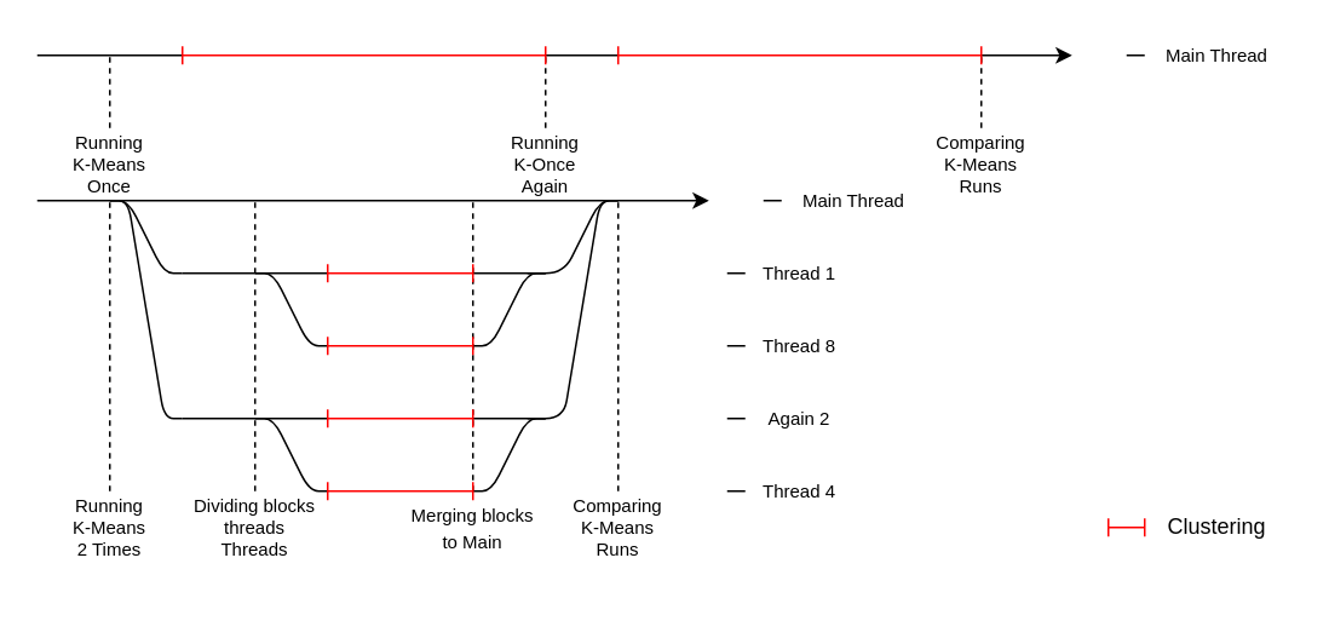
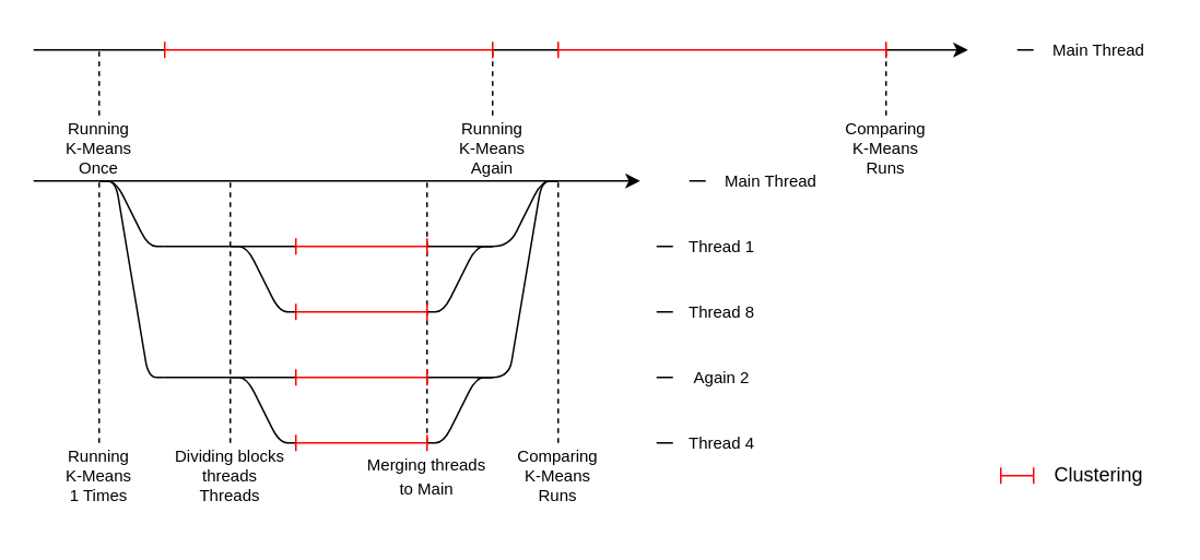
- <mxCell id="43" value="&lt;div style=&quot;font-size: 10px&quot;&gt;&lt;font style=&quot;font-size: 10px&quot;&gt;Running&lt;/font&gt;&lt;/div&gt;&lt;div style=&quot;font-size: 10px&quot;&gt;&lt;font style=&quot;font-size: 10px&quot;&gt;K-Once&lt;/font&gt;&lt;/div&gt;&lt;div style=&quot;font-size: 10px&quot;&gt;Again&lt;font style=&quot;font-size: 10px&quot;&gt;&lt;br&gt;&lt;/font&gt;&lt;/div&gt;" style="text;html=1;strokeColor=none;fillColor=none;align=center;verticalAlign=middle;whiteSpace=wrap;rounded=0;" vertex="1" parent="1"><mxGeometry x="270" y="80" width="60" height="20" as="geometry" /></mxCell>
+ <mxCell id="43" value="&lt;div style=&quot;font-size: 10px&quot;&gt;&lt;font style=&quot;font-size: 10px&quot;&gt;Running&lt;/font&gt;&lt;/div&gt;&lt;div style=&quot;font-size: 10px&quot;&gt;&lt;font style=&quot;font-size: 10px&quot;&gt;K-Means&lt;/font&gt;&lt;/div&gt;&lt;div style=&quot;font-size: 10px&quot;&gt;Again&lt;font style=&quot;font-size: 10px&quot;&gt;&lt;br&gt;&lt;/font&gt;&lt;/div&gt;" style="text;html=1;strokeColor=none;fillColor=none;align=center;verticalAlign=middle;whiteSpace=wrap;rounded=0;" vertex="1" parent="1"><mxGeometry x="270" y="80" width="60" height="20" as="geometry" /></mxCell>
- <mxCell id="19" value="&lt;div style=&quot;font-size: 10px&quot;&gt;&lt;font style=&quot;font-size: 10px&quot;&gt;Running&lt;/font&gt;&lt;/div&gt;&lt;div style=&quot;font-size: 10px&quot;&gt;&lt;font style=&quot;font-size: 10px&quot;&gt;K-Means&lt;/font&gt;&lt;/div&gt;&lt;div style=&quot;font-size: 10px&quot;&gt;&lt;font style=&quot;font-size: 10px&quot;&gt;2 Times&lt;br&gt;&lt;/font&gt;&lt;/div&gt;" style="text;html=1;strokeColor=none;fillColor=none;align=center;verticalAlign=middle;whiteSpace=wrap;rounded=0;" vertex="1" parent="1"><mxGeometry x="30" y="280" width="60" height="20" as="geometry" /></mxCell>
+ <mxCell id="19" value="&lt;div style=&quot;font-size: 10px&quot;&gt;&lt;font style=&quot;font-size: 10px&quot;&gt;Running&lt;/font&gt;&lt;/div&gt;&lt;div style=&quot;font-size: 10px&quot;&gt;&lt;font style=&quot;font-size: 10px&quot;&gt;K-Means&lt;/font&gt;&lt;/div&gt;&lt;div style=&quot;font-size: 10px&quot;&gt;&lt;font style=&quot;font-size: 10px&quot;&gt;1 Times&lt;br&gt;&lt;/font&gt;&lt;/div&gt;" style="text;html=1;strokeColor=none;fillColor=none;align=center;verticalAlign=middle;whiteSpace=wrap;rounded=0;" vertex="1" parent="1"><mxGeometry x="30" y="280" width="60" height="20" as="geometry" /></mxCell>
- <mxCell id="66" value="&lt;font style=&quot;font-size: 10px&quot;&gt;Merging blocks to Main&lt;br&gt;&lt;/font&gt;" style="text;html=1;strokeColor=none;fillColor=none;align=center;verticalAlign=middle;whiteSpace=wrap;rounded=0;" vertex="1" parent="1"><mxGeometry x="220" y="280" width="80" height="20" as="geometry" /></mxCell>
+ <mxCell id="66" value="&lt;font style=&quot;font-size: 10px&quot;&gt;Merging threads to Main&lt;br&gt;&lt;/font&gt;" style="text;html=1;strokeColor=none;fillColor=none;align=center;verticalAlign=middle;whiteSpace=wrap;rounded=0;" vertex="1" parent="1"><mxGeometry x="220" y="280" width="80" height="20" as="geometry" /></mxCell>
